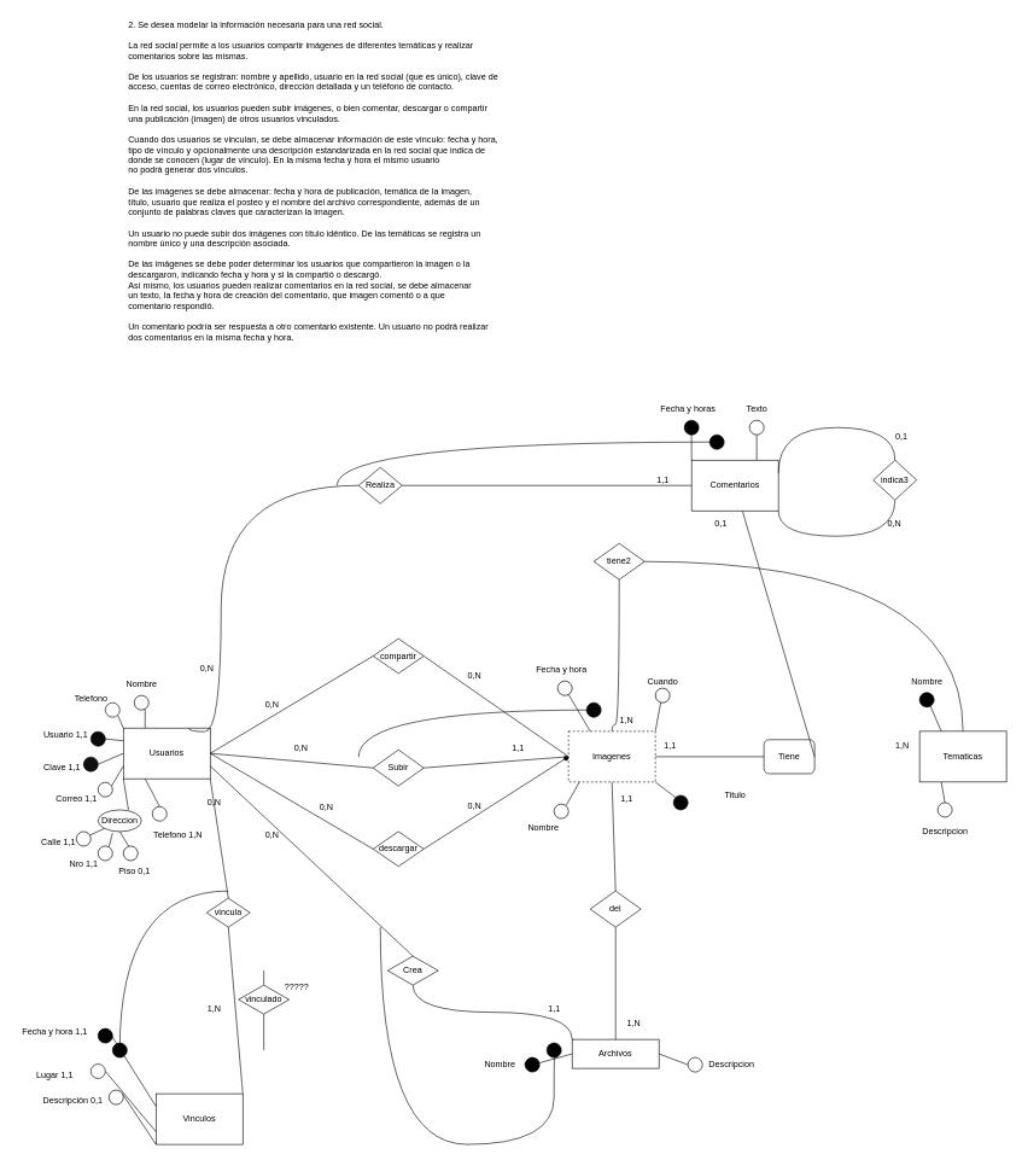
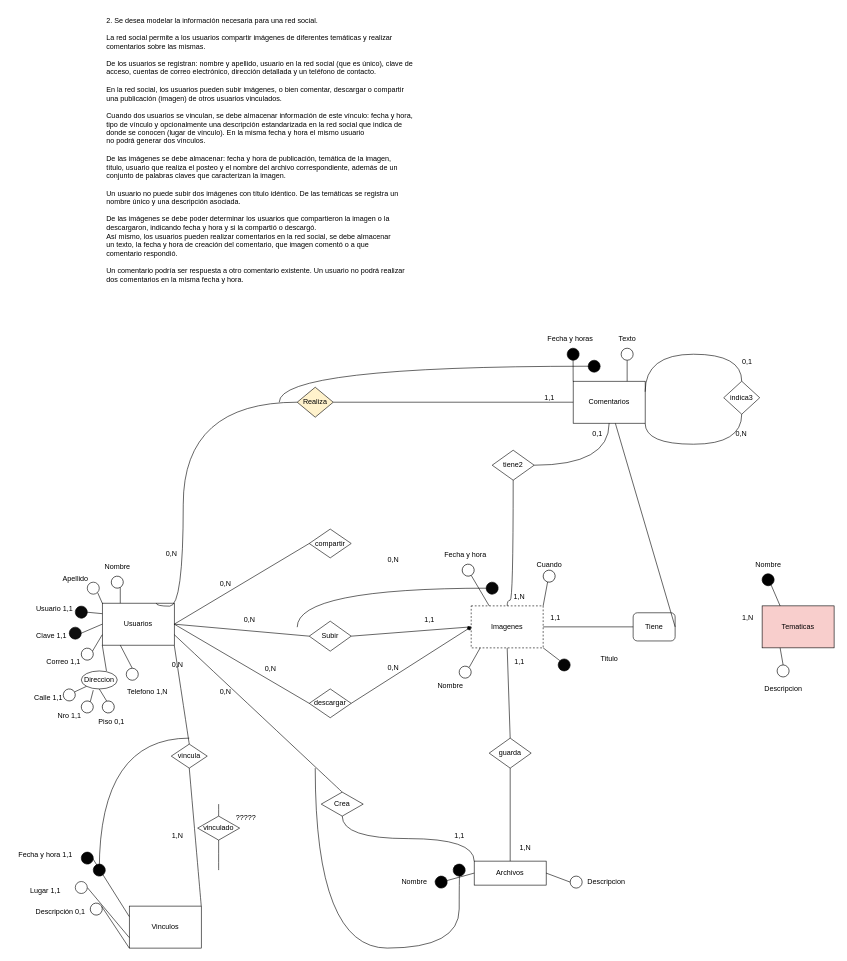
- <mxCell id="98" value="Realiza" style="rhombus;whiteSpace=wrap;html=1;" vertex="1" parent="1"><mxGeometry x="495" y="645" width="60" height="50" as="geometry" /></mxCell>
+ <mxCell id="98" value="Realiza" style="rhombus;whiteSpace=wrap;html=1;fillColor=#fff2cc;" vertex="1" parent="1"><mxGeometry x="495" y="645" width="60" height="50" as="geometry" /></mxCell>
- <mxCell id="93" value="" style="endArrow=none;html=1;rounded=0;exitX=1;exitY=0.5;exitDx=0;exitDy=0;edgeStyle=orthogonalEdgeStyle;curved=1;" edge="1" parent="1" source="92" target="46"><mxGeometry width="50" height="50" relative="1" as="geometry"><mxPoint x="885" y="780" as="sourcePoint" /><mxPoint x="1015" y="710" as="targetPoint" /></mxGeometry></mxCell>
+ <mxCell id="93" value="" style="endArrow=none;html=1;rounded=0;exitX=1;exitY=0.5;exitDx=0;exitDy=0;edgeStyle=orthogonalEdgeStyle;curved=1;entryX=0.5;entryY=1;entryDx=0;entryDy=0;" edge="1" parent="1" source="92" target="88"><mxGeometry width="50" height="50" relative="1" as="geometry"><mxPoint x="885" y="780" as="sourcePoint" /><mxPoint x="1015" y="710" as="targetPoint" /></mxGeometry></mxCell>
- <mxCell id="13" value="Telefono" style="text;html=1;align=center;verticalAlign=middle;resizable=0;points=[];autosize=1;strokeColor=none;fillColor=none;" vertex="1" parent="1"><mxGeometry x="90" y="950" width="70" height="30" as="geometry" /></mxCell>
+ <mxCell id="13" value="Apellido" style="text;html=1;align=center;verticalAlign=middle;resizable=0;points=[];autosize=1;strokeColor=none;fillColor=none;" vertex="1" parent="1"><mxGeometry x="90" y="950" width="70" height="30" as="geometry" /></mxCell>
- <mxCell id="73" value="" style="endArrow=none;html=1;rounded=0;exitX=1;exitY=0.5;exitDx=0;exitDy=0;entryX=0;entryY=0.5;entryDx=0;entryDy=0;" edge="1" parent="1" source="69" target="33"><mxGeometry width="50" height="50" relative="1" as="geometry"><mxPoint x="605" y="920" as="sourcePoint" /><mxPoint x="655" y="870" as="targetPoint" /></mxGeometry></mxCell>
- <mxCell id="46" value="Tematicas" style="rounded=0;whiteSpace=wrap;html=1;" vertex="1" parent="1"><mxGeometry x="1270" y="1009.5" width="120" height="70" as="geometry" /></mxCell>
+ <mxCell id="46" value="Tematicas" style="rounded=0;whiteSpace=wrap;html=1;fillColor=#f8cecc;" vertex="1" parent="1"><mxGeometry x="1270" y="1009.5" width="120" height="70" as="geometry" /></mxCell>
- <mxCell id="85" value="del" style="rhombus;whiteSpace=wrap;html=1;" vertex="1" parent="1"><mxGeometry x="815" y="1230" width="70" height="50" as="geometry" /></mxCell>
+ <mxCell id="85" value="guarda" style="rhombus;whiteSpace=wrap;html=1;" vertex="1" parent="1"><mxGeometry x="815" y="1230" width="70" height="50" as="geometry" /></mxCell>
